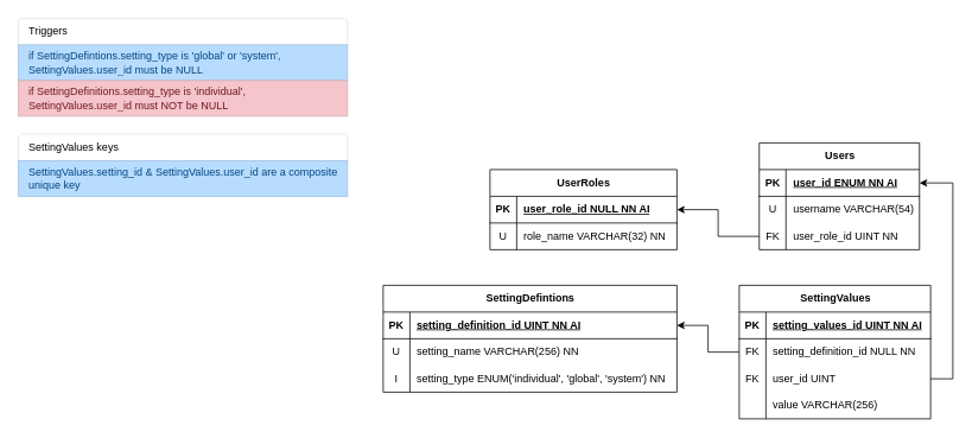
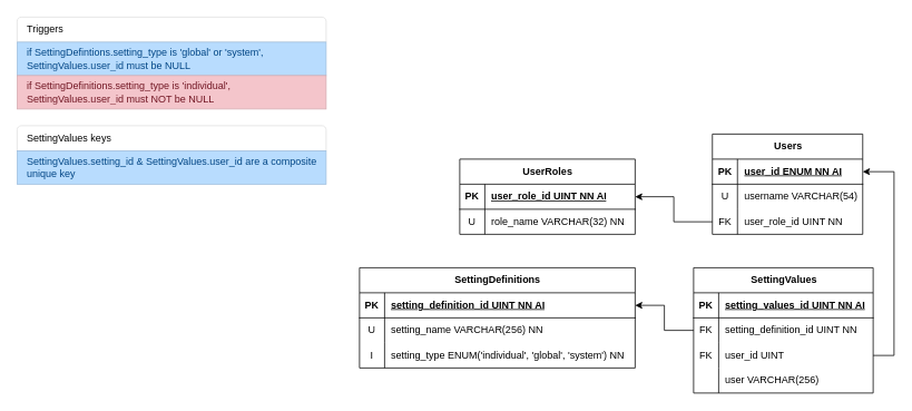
- <mxCell id="15" value="user_role_id NULL NN AI" style="shape=partialRectangle;connectable=0;fillColor=none;top=0;left=0;bottom=0;right=0;align=left;spacingLeft=6;fontStyle=5;overflow=hidden;whiteSpace=wrap;html=1;" vertex="1" parent="13"><mxGeometry x="30" width="180" height="30" as="geometry"><mxRectangle width="180" height="30" as="alternateBounds" /></mxGeometry></mxCell>
+ <mxCell id="15" value="user_role_id UINT NN AI" style="shape=partialRectangle;connectable=0;fillColor=none;top=0;left=0;bottom=0;right=0;align=left;spacingLeft=6;fontStyle=5;overflow=hidden;whiteSpace=wrap;html=1;" vertex="1" parent="13"><mxGeometry x="30" width="180" height="30" as="geometry"><mxRectangle width="180" height="30" as="alternateBounds" /></mxGeometry></mxCell>
- <mxCell id="19" value="SettingDefintions" style="shape=table;startSize=30;container=1;collapsible=1;childLayout=tableLayout;fixedRows=1;rowLines=0;fontStyle=1;align=center;resizeLast=1;html=1;" vertex="1" parent="1"><mxGeometry y="320" width="330" height="120" as="geometry" x="430" /></mxCell>
+ <mxCell id="19" value="SettingDefinitions" style="shape=table;startSize=30;container=1;collapsible=1;childLayout=tableLayout;fixedRows=1;rowLines=0;fontStyle=1;align=center;resizeLast=1;html=1;" vertex="1" parent="1"><mxGeometry y="320" width="330" height="120" as="geometry" x="430" /></mxCell>
- <mxCell id="35" value="setting_definition_id NULL NN" style="shape=partialRectangle;connectable=0;fillColor=none;top=0;left=0;bottom=0;right=0;align=left;spacingLeft=6;overflow=hidden;whiteSpace=wrap;html=1;" vertex="1" parent="33"><mxGeometry x="30" width="185" height="30" as="geometry"><mxRectangle width="185" height="30" as="alternateBounds" /></mxGeometry></mxCell>
+ <mxCell id="35" value="setting_definition_id UINT NN" style="shape=partialRectangle;connectable=0;fillColor=none;top=0;left=0;bottom=0;right=0;align=left;spacingLeft=6;overflow=hidden;whiteSpace=wrap;html=1;" vertex="1" parent="33"><mxGeometry x="30" width="185" height="30" as="geometry"><mxRectangle width="185" height="30" as="alternateBounds" /></mxGeometry></mxCell>
- <mxCell id="41" value="value VARCHAR(256)" style="shape=partialRectangle;connectable=0;fillColor=none;top=0;left=0;bottom=0;right=0;align=left;spacingLeft=6;overflow=hidden;whiteSpace=wrap;html=1;" vertex="1" parent="39"><mxGeometry x="30" width="185" height="30" as="geometry"><mxRectangle width="185" height="30" as="alternateBounds" /></mxGeometry></mxCell>
+ <mxCell id="41" value="user VARCHAR(256)" style="shape=partialRectangle;connectable=0;fillColor=none;top=0;left=0;bottom=0;right=0;align=left;spacingLeft=6;overflow=hidden;whiteSpace=wrap;html=1;" vertex="1" parent="39"><mxGeometry x="30" width="185" height="30" as="geometry"><mxRectangle width="185" height="30" as="alternateBounds" /></mxGeometry></mxCell>
